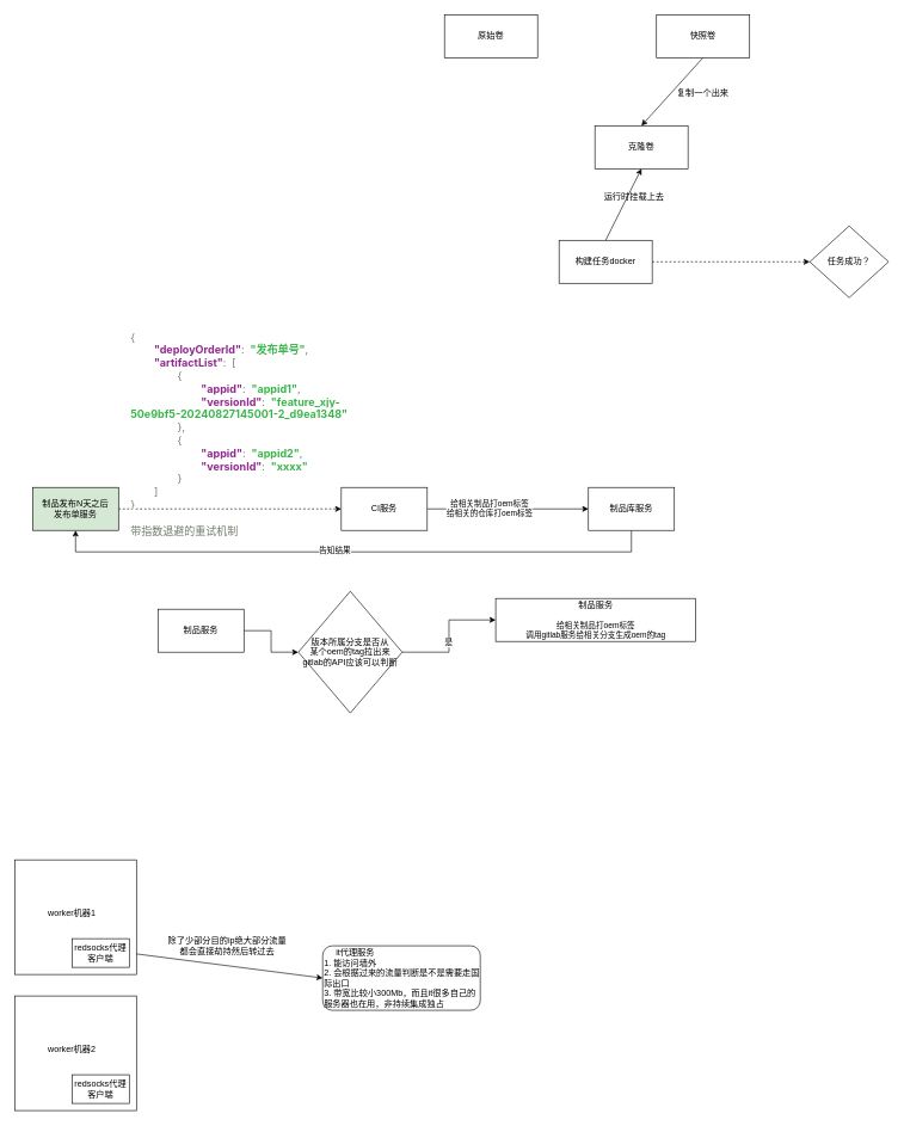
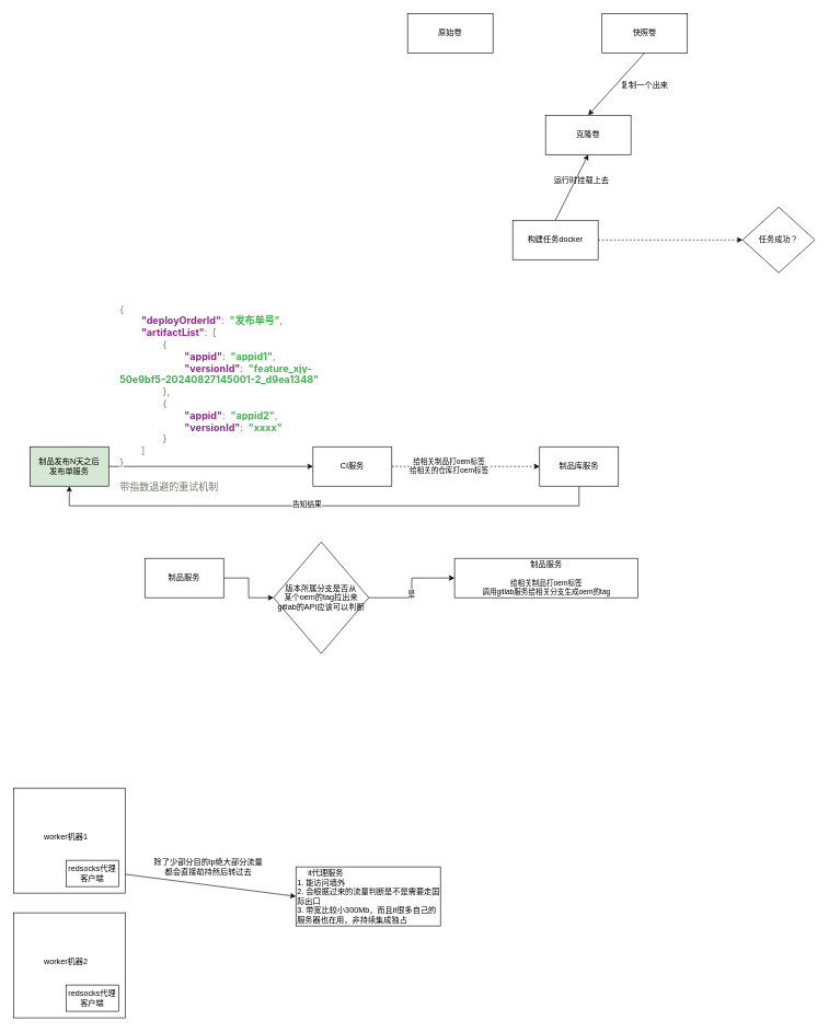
- <mxCell id="12" style="edgeStyle=orthogonalEdgeStyle;rounded=0;orthogonalLoop=1;jettySize=auto;html=1;exitX=1;exitY=0.5;exitDx=0;exitDy=0;entryX=0;entryY=0.5;entryDx=0;entryDy=0;dashed=1;" parent="1" source="13" target="16" edge="1"><mxGeometry relative="1" as="geometry"><mxPoint x="425" y="690" as="targetPoint" /></mxGeometry></mxCell>
+ <mxCell id="12" style="edgeStyle=orthogonalEdgeStyle;rounded=0;orthogonalLoop=1;jettySize=auto;html=1;exitX=1;exitY=0.5;exitDx=0;exitDy=0;entryX=0;entryY=0.5;entryDx=0;entryDy=0;" parent="1" source="13" target="16" edge="1"><mxGeometry relative="1" as="geometry"><mxPoint x="425" y="690" as="targetPoint" /></mxGeometry></mxCell>
- <mxCell id="14" style="edgeStyle=orthogonalEdgeStyle;rounded=0;orthogonalLoop=1;jettySize=auto;html=1;exitX=1;exitY=0.5;exitDx=0;exitDy=0;entryX=0;entryY=0.5;entryDx=0;entryDy=0;" parent="1" source="16" target="20" edge="1"><mxGeometry relative="1" as="geometry" /></mxCell>
+ <mxCell id="14" style="edgeStyle=orthogonalEdgeStyle;rounded=0;orthogonalLoop=1;jettySize=auto;html=1;exitX=1;exitY=0.5;exitDx=0;exitDy=0;entryX=0;entryY=0.5;entryDx=0;entryDy=0;dashed=1;" parent="1" source="16" target="20" edge="1"><mxGeometry relative="1" as="geometry" /></mxCell>
- <mxCell id="26" value="制品服务&lt;br&gt;&lt;br&gt;&lt;span style=&quot;font-size: 11px; text-wrap: nowrap; background-color: rgb(255, 255, 255);&quot;&gt;给相关制品打oem标签&lt;br&gt;调用gitlab服务给相关分支生成oem的tag&lt;/span&gt;" style="rounded=0;whiteSpace=wrap;html=1;" parent="1" vertex="1"><mxGeometry x="691.5" y="835" width="279" height="60" as="geometry" /></mxCell>
+ <mxCell id="26" value="制品服务&lt;br&gt;&lt;br&gt;&lt;span style=&quot;font-size: 11px; text-wrap: nowrap; background-color: rgb(255, 255, 255);&quot;&gt;给相关制品打oem标签&lt;br&gt;调用gitlab服务给相关分支生成oem的tag&lt;/span&gt;" style="rounded=0;whiteSpace=wrap;html=1;" parent="1" vertex="1"><mxGeometry x="691.5" y="850" width="279" height="60" as="geometry" /></mxCell>
- <mxCell id="27" value="&amp;nbsp; &amp;nbsp; &amp;nbsp;it代理服务&lt;br&gt;1. 能访问墙外&lt;br&gt;2. 会根据过来的流量判断是不是需要走国际出口&lt;br&gt;3. 带宽比较小300Mb，而且it很多自己的服务器也在用，非持续集成独占" style="whiteSpace=wrap;html=1;align=left;rounded=1;" vertex="1" parent="1"><mxGeometry x="450" y="1320" width="220" height="90" as="geometry" /></mxCell>
+ <mxCell id="27" value="&amp;nbsp; &amp;nbsp; &amp;nbsp;it代理服务&lt;br&gt;1. 能访问墙外&lt;br&gt;2. 会根据过来的流量判断是不是需要走国际出口&lt;br&gt;3. 带宽比较小300Mb，而且it很多自己的服务器也在用，非持续集成独占" style="rounded=0;whiteSpace=wrap;html=1;align=left;" vertex="1" parent="1"><mxGeometry x="450" y="1320" width="220" height="90" as="geometry" /></mxCell>
